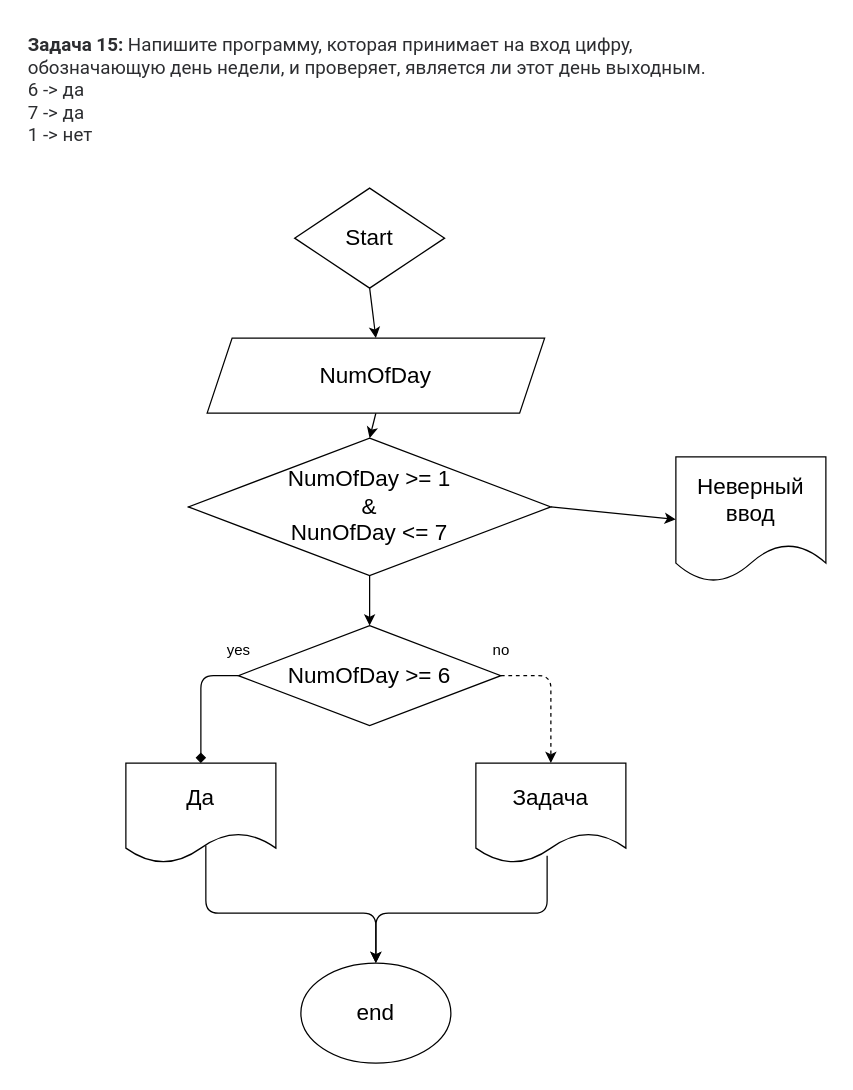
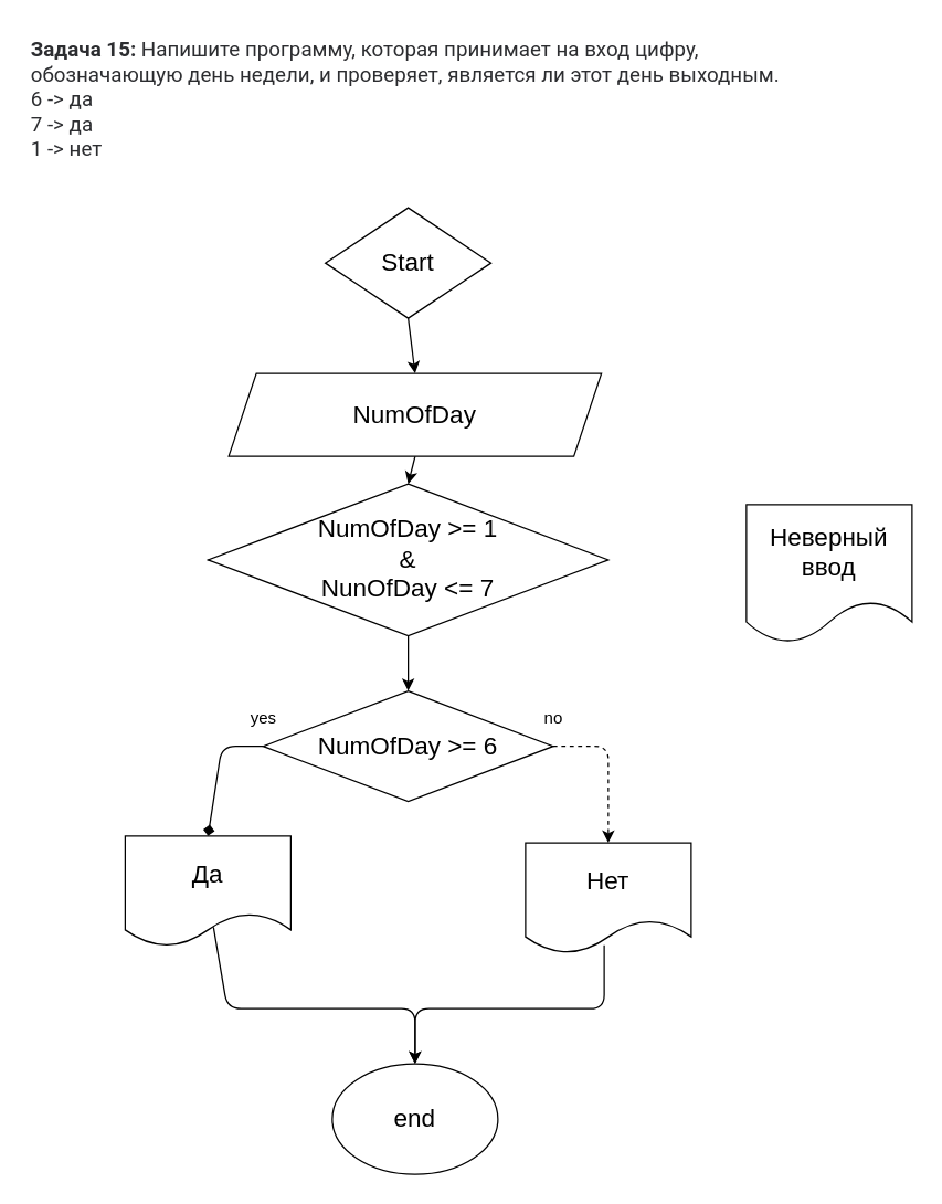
- <mxCell id="11" style="edgeStyle=none;html=1;exitX=1;exitY=0.5;exitDx=0;exitDy=0;entryX=0;entryY=0.5;entryDx=0;entryDy=0;" edge="1" parent="1" source="12" target="18"><mxGeometry relative="1" as="geometry" /></mxCell>
- <mxCell id="17" value="&lt;font style=&quot;font-size: 18px&quot;&gt;Задача&lt;/font&gt;" style="shape=document;whiteSpace=wrap;html=1;boundedLbl=1;" vertex="1" parent="1"><mxGeometry x="380" y="610" width="120" height="80" as="geometry" /></mxCell>
+ <mxCell id="17" value="&lt;font style=&quot;font-size: 18px&quot;&gt;Нет&lt;/font&gt;" style="shape=document;whiteSpace=wrap;html=1;boundedLbl=1;" vertex="1" parent="1"><mxGeometry x="380" y="610" width="120" height="80" as="geometry" /></mxCell>
- <mxCell id="15" value="&lt;font style=&quot;font-size: 18px&quot;&gt;Да&lt;/font&gt;" style="shape=document;whiteSpace=wrap;html=1;boundedLbl=1;" vertex="1" parent="1"><mxGeometry x="100" y="610" width="120" height="80" as="geometry" /></mxCell>
+ <mxCell id="15" value="&lt;font style=&quot;font-size: 18px&quot;&gt;Да&lt;/font&gt;" style="shape=document;whiteSpace=wrap;html=1;boundedLbl=1;" vertex="1" parent="1"><mxGeometry x="90" y="605" width="120" height="80" as="geometry" /></mxCell>
